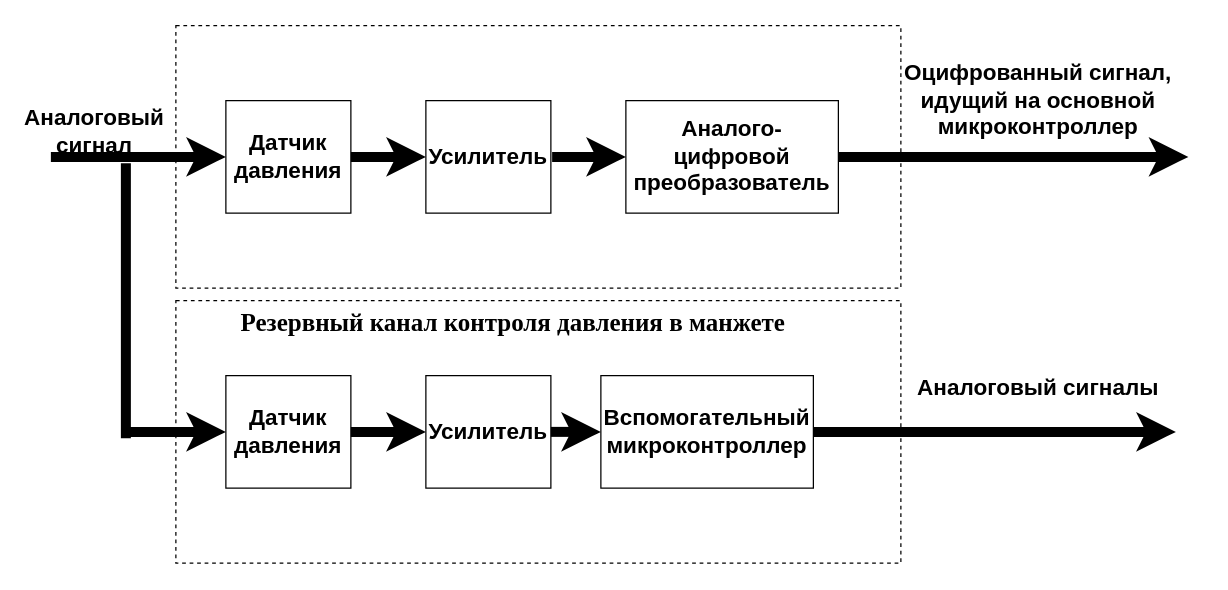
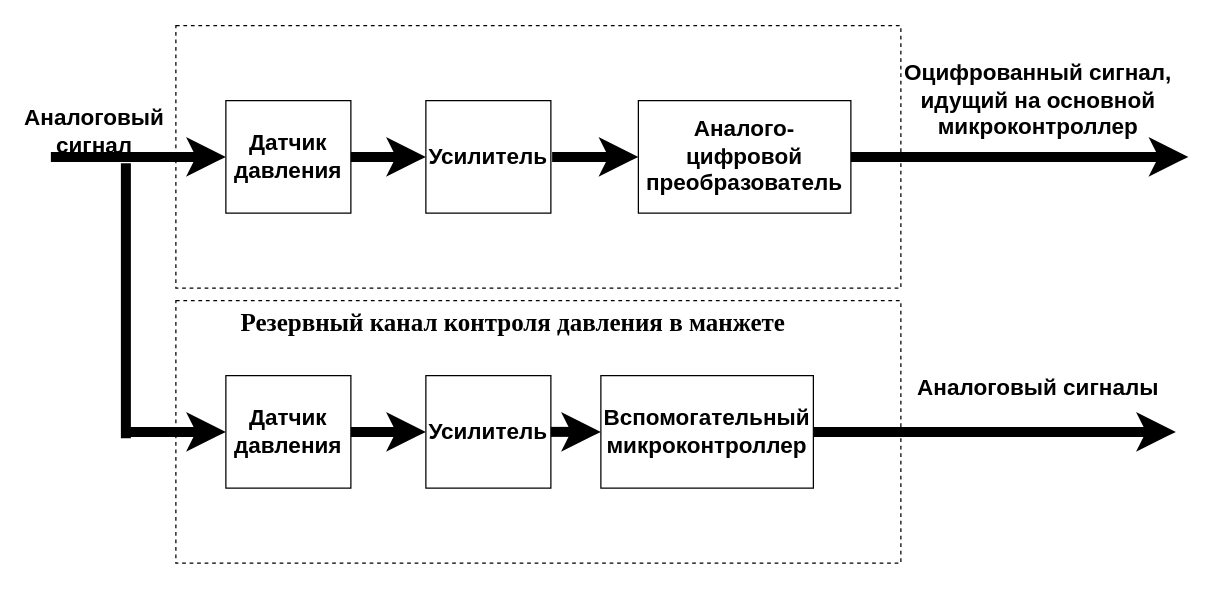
- <mxCell id="8" value="&lt;font style=&quot;font-size: 18px&quot;&gt;&lt;b&gt;Аналого-цифровой преобразователь&lt;/b&gt;&lt;/font&gt;" style="rounded=0;whiteSpace=wrap;html=1;" vertex="1" parent="1"><mxGeometry x="500" y="80" width="170" height="90" as="geometry" /></mxCell>
+ <mxCell id="8" value="&lt;font style=&quot;font-size: 18px&quot;&gt;&lt;b&gt;Аналого-цифровой преобразователь&lt;/b&gt;&lt;/font&gt;" style="rounded=0;whiteSpace=wrap;html=1;" vertex="1" parent="1"><mxGeometry x="510" y="80" width="170" height="90" as="geometry" /></mxCell>
